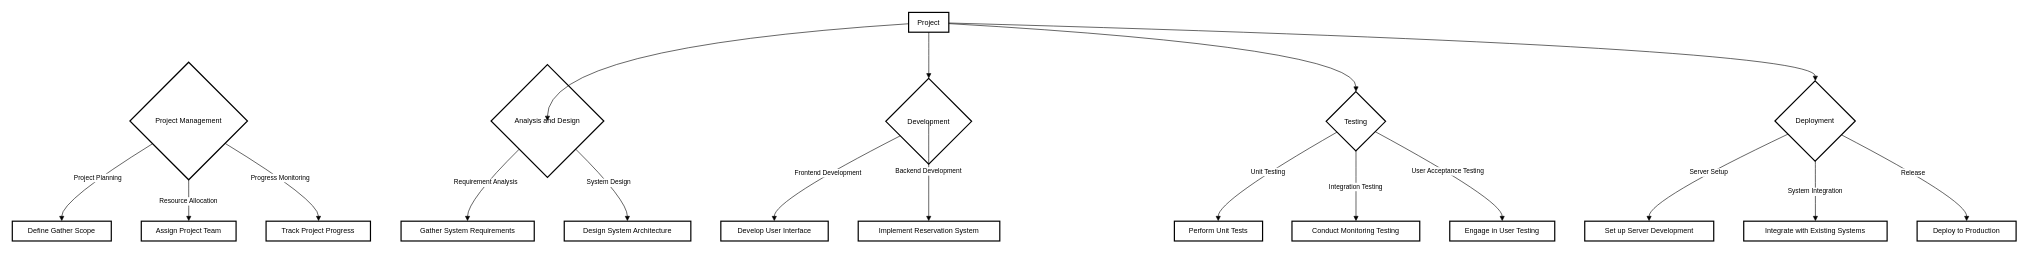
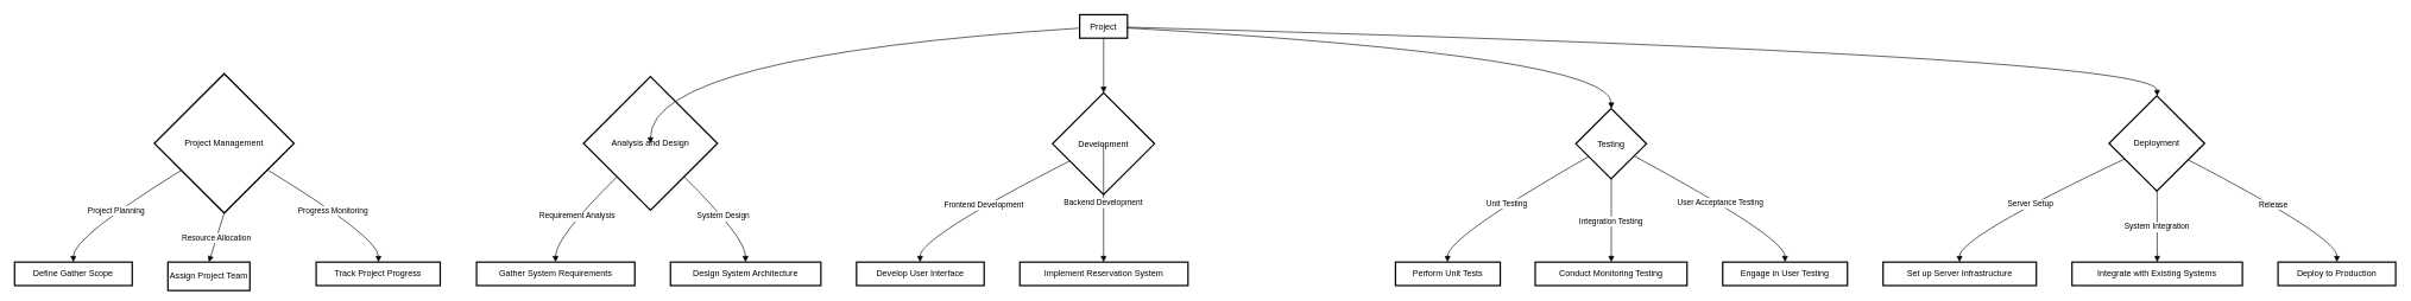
- <mxCell id="5" value="Assign Project Team" style="whiteSpace=wrap;strokeWidth=2;" vertex="1" parent="1"><mxGeometry x="235" y="368" width="158" height="33" as="geometry" /></mxCell>
+ <mxCell id="5" value="Assign Project Team" style="whiteSpace=wrap;strokeWidth=2;" vertex="1" parent="1"><mxGeometry x="235" y="368" width="115" height="40" as="geometry" /></mxCell>
- <mxCell id="18" value="Set up Server Development" style="whiteSpace=wrap;strokeWidth=2;" vertex="1" parent="1"><mxGeometry x="2641" y="368" width="215" height="33" as="geometry" /></mxCell>
+ <mxCell id="18" value="Set up Server Infrastructure" style="whiteSpace=wrap;strokeWidth=2;" vertex="1" parent="1"><mxGeometry x="2641" y="368" width="215" height="33" as="geometry" /></mxCell>
